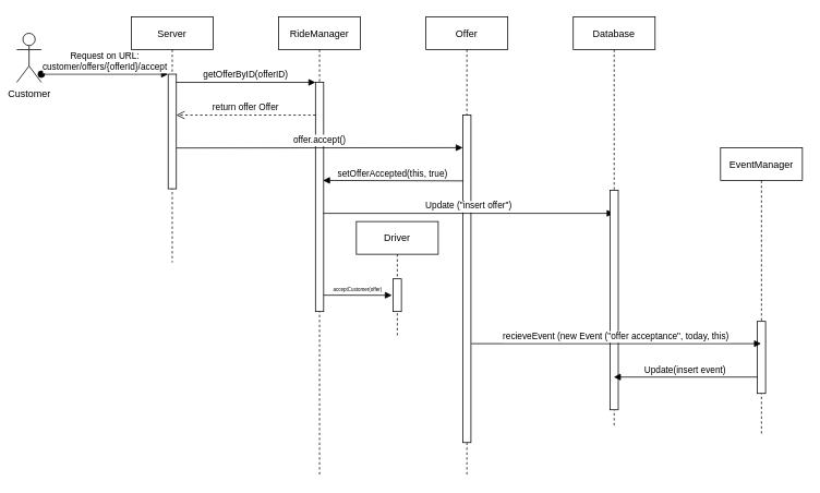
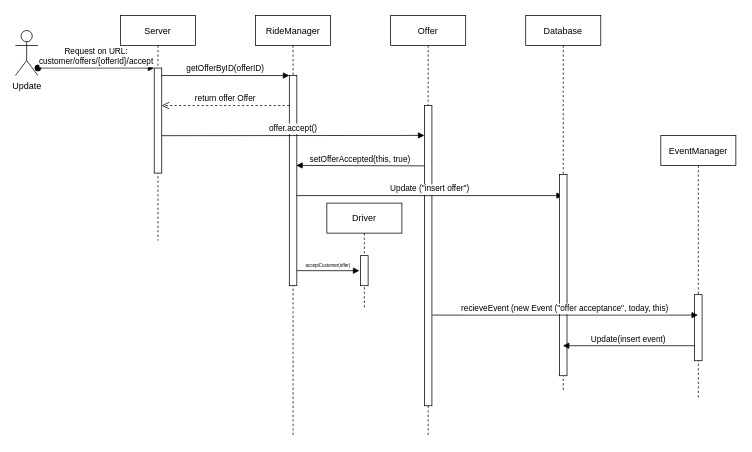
- <mxCell id="10" value="Customer" style="shape=umlActor;verticalLabelPosition=bottom;verticalAlign=top;html=1;outlineConnect=0;" parent="1" vertex="1"><mxGeometry x="20" y="40" width="30" height="60" as="geometry" /></mxCell>
+ <mxCell id="10" value="Update" style="shape=umlActor;verticalLabelPosition=bottom;verticalAlign=top;html=1;outlineConnect=0;" parent="1" vertex="1"><mxGeometry x="20" y="40" width="30" height="60" as="geometry" /></mxCell>
